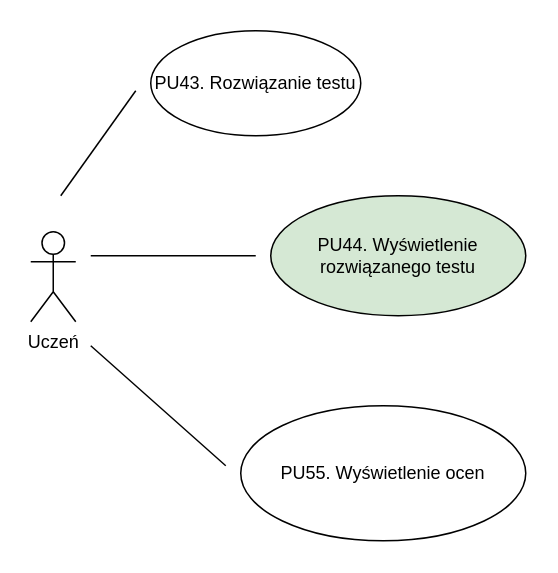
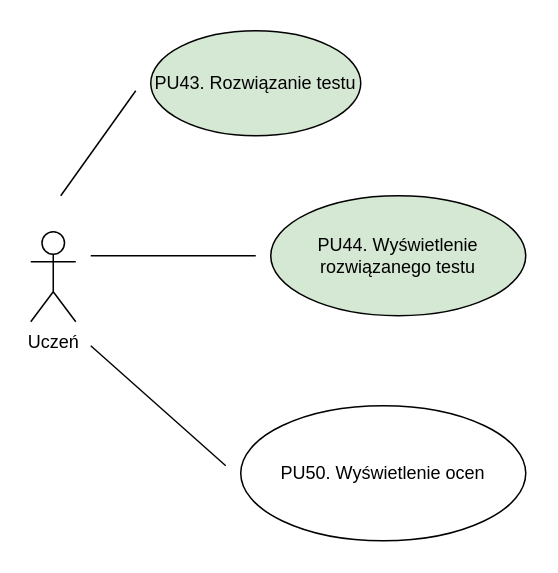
- <mxCell id="4" value="PU43. Rozwiązanie testu" style="ellipse;whiteSpace=wrap;html=1;" parent="1" vertex="1"><mxGeometry x="100" y="20" width="140" height="70" as="geometry" /></mxCell>
+ <mxCell id="4" value="PU43. Rozwiązanie testu" style="ellipse;whiteSpace=wrap;html=1;fillColor=#d5e8d4;" parent="1" vertex="1"><mxGeometry x="100" y="20" width="140" height="70" as="geometry" /></mxCell>
- <mxCell id="7" value="PU55. Wyświetlenie ocen" style="ellipse;whiteSpace=wrap;html=1;" parent="1" vertex="1"><mxGeometry x="160" y="270" width="190" height="90" as="geometry" /></mxCell>
+ <mxCell id="7" value="PU50. Wyświetlenie ocen" style="ellipse;whiteSpace=wrap;html=1;" parent="1" vertex="1"><mxGeometry x="160" y="270" width="190" height="90" as="geometry" /></mxCell>
